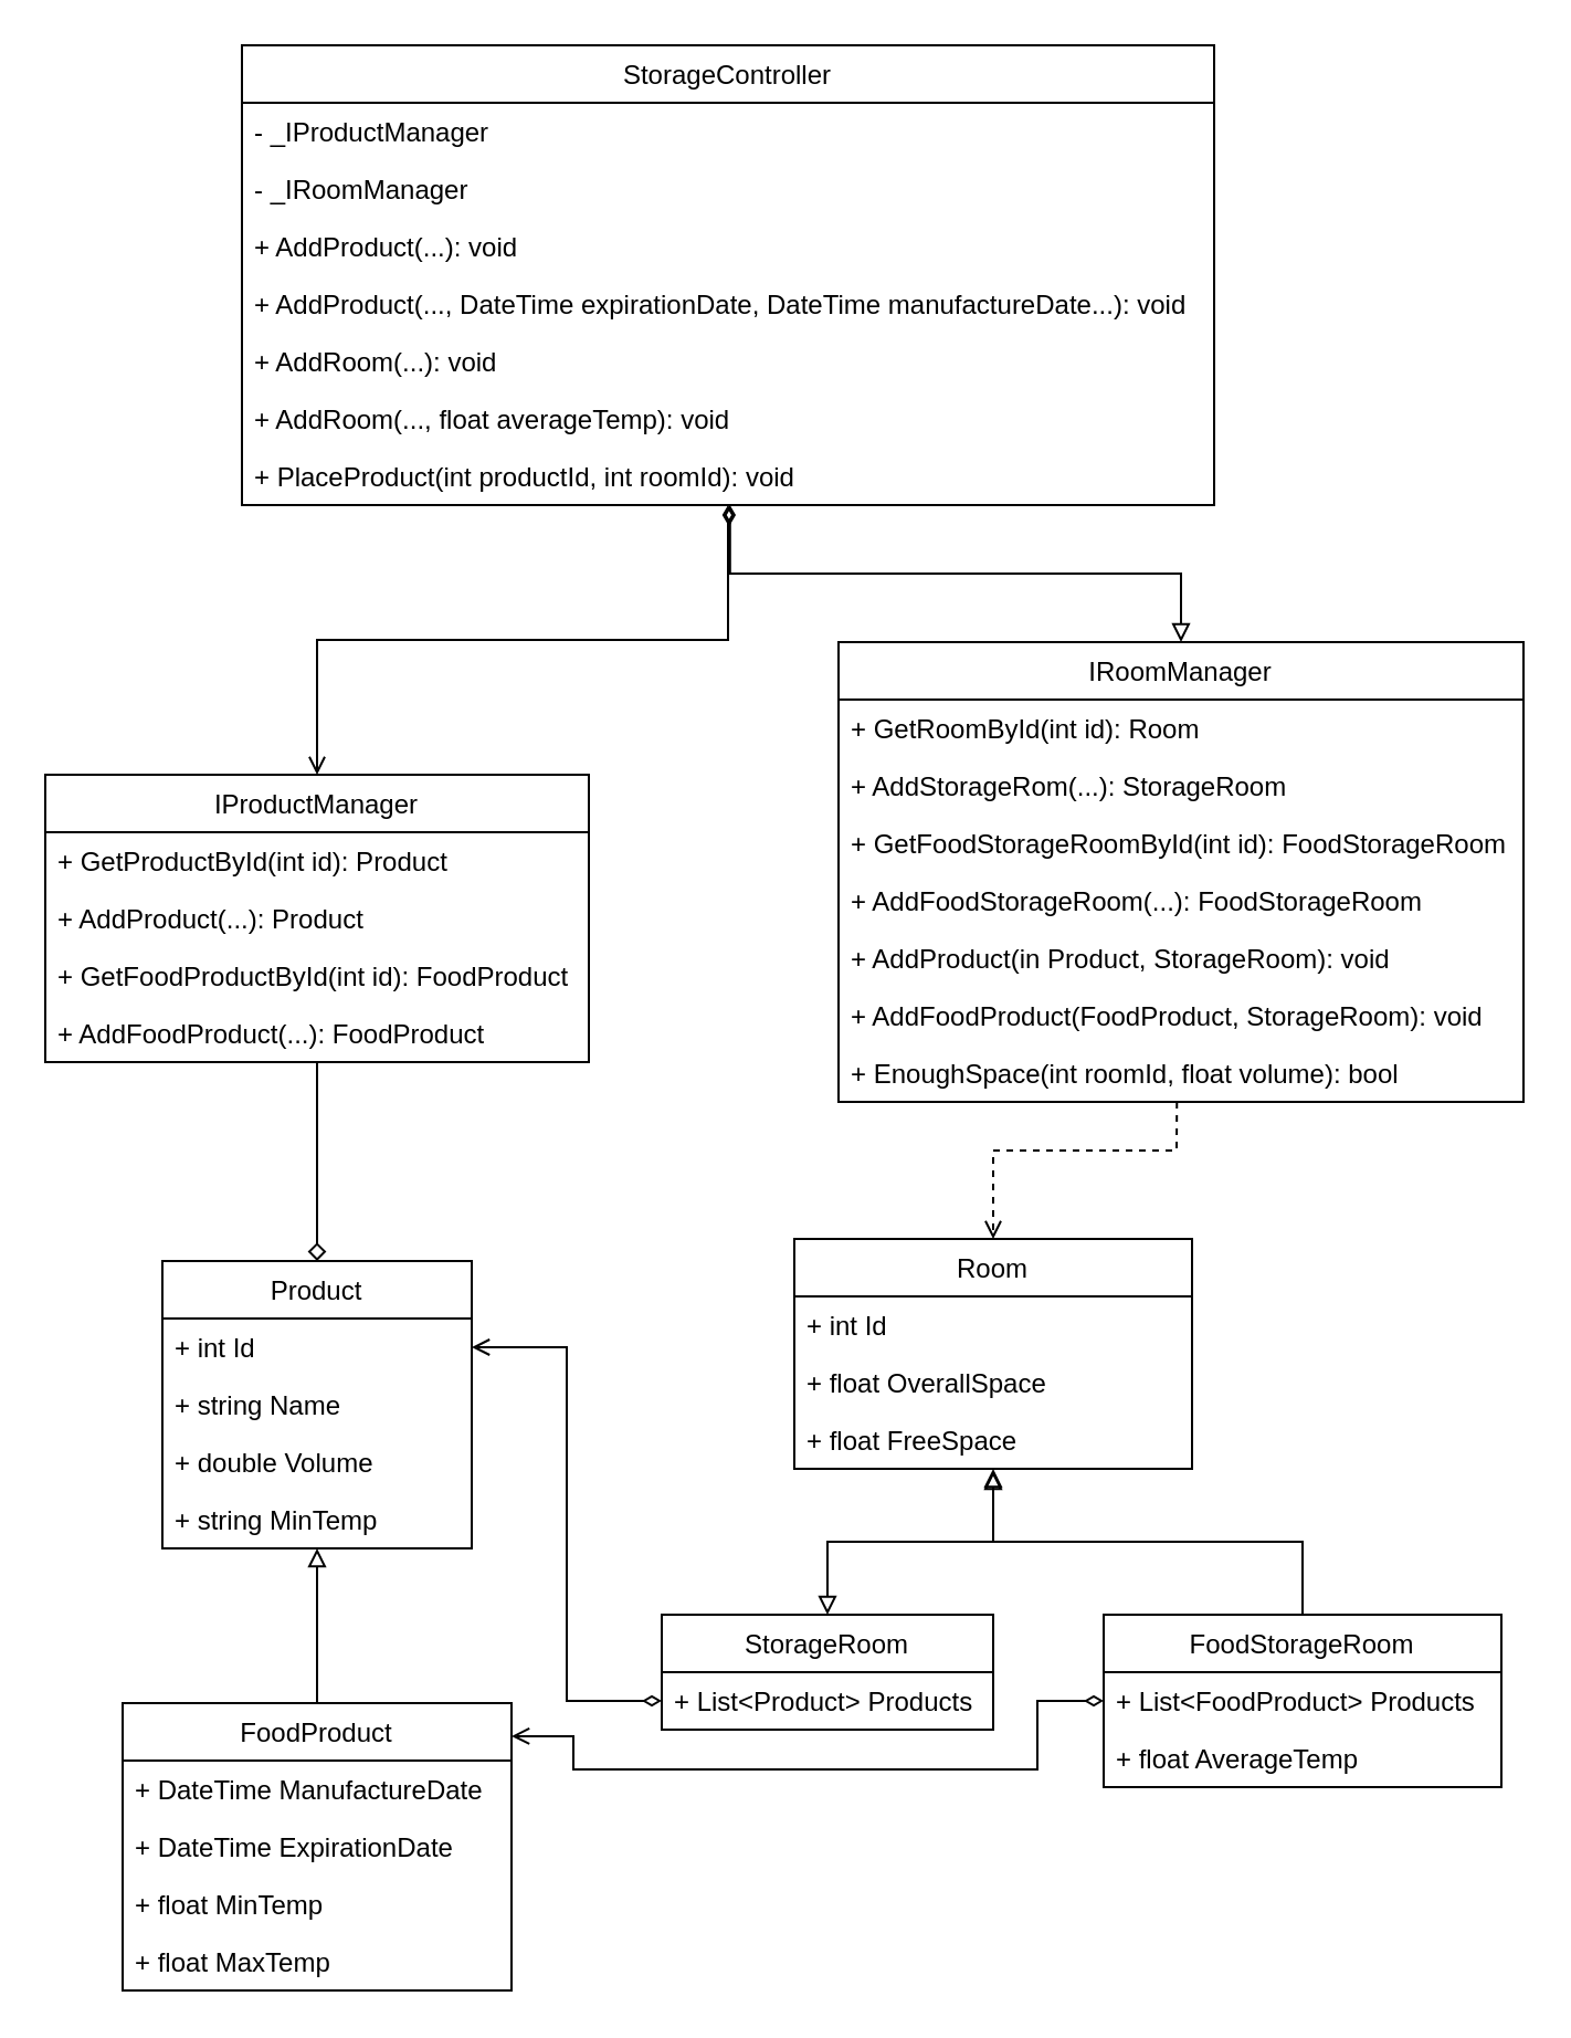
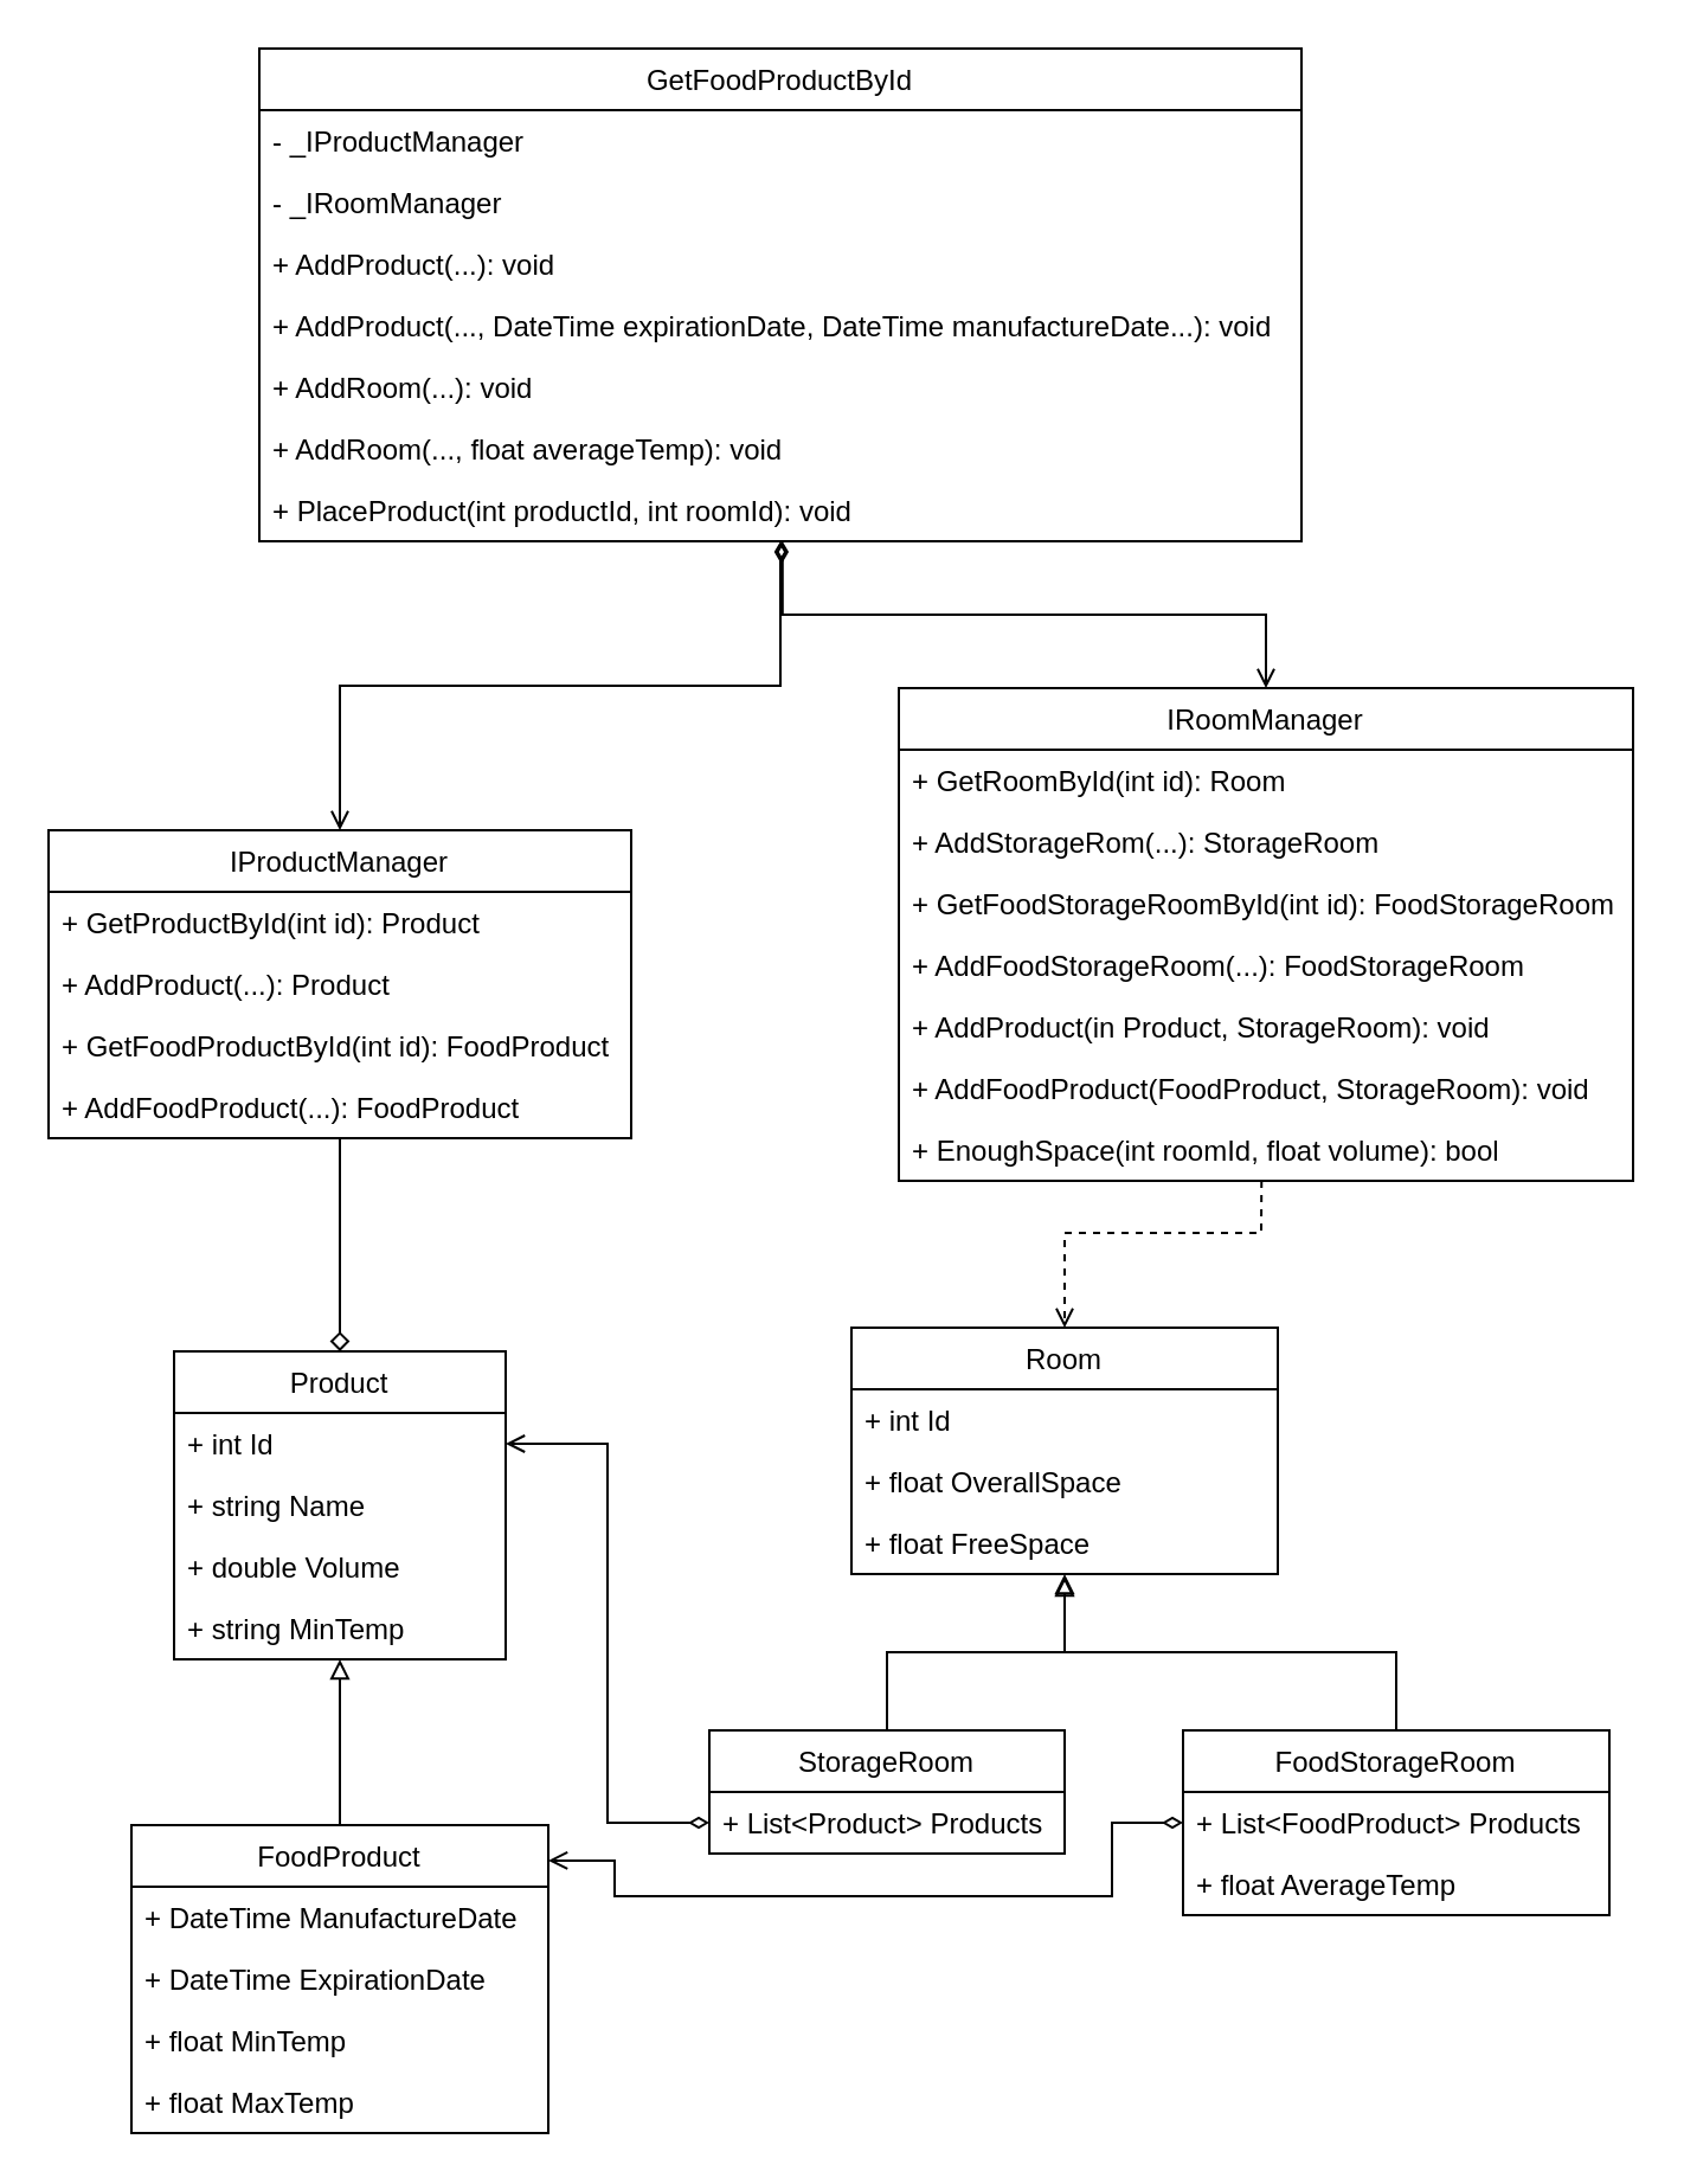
- <mxCell id="42" value="StorageController" style="swimlane;fontStyle=0;childLayout=stackLayout;horizontal=1;startSize=26;fillColor=none;horizontalStack=0;resizeParent=1;resizeParentMax=0;resizeLast=0;collapsible=1;marginBottom=0;" vertex="1" parent="1"><mxGeometry x="109" y="20" width="440" height="208" as="geometry" /></mxCell>
+ <mxCell id="42" value="GetFoodProductById" style="swimlane;fontStyle=0;childLayout=stackLayout;horizontal=1;startSize=26;fillColor=none;horizontalStack=0;resizeParent=1;resizeParentMax=0;resizeLast=0;collapsible=1;marginBottom=0;" vertex="1" parent="1"><mxGeometry x="109" y="20" width="440" height="208" as="geometry" /></mxCell>
- <mxCell id="50" value="" style="edgeStyle=orthogonalEdgeStyle;rounded=0;orthogonalLoop=1;jettySize=auto;html=1;startArrow=diamondThin;startFill=0;endArrow=block;endFill=0;entryX=0.5;entryY=0;entryDx=0;entryDy=0;exitX=0.502;exitY=1;exitDx=0;exitDy=0;exitPerimeter=0;" edge="1" parent="1" source="49" target="26"><mxGeometry relative="1" as="geometry"><mxPoint x="339" y="270" as="sourcePoint" /><mxPoint x="153" y="360" as="targetPoint" /></mxGeometry></mxCell>
+ <mxCell id="50" value="" style="edgeStyle=orthogonalEdgeStyle;rounded=0;orthogonalLoop=1;jettySize=auto;html=1;startArrow=diamondThin;startFill=0;endArrow=open;endFill=0;entryX=0.5;entryY=0;entryDx=0;entryDy=0;exitX=0.502;exitY=1;exitDx=0;exitDy=0;exitPerimeter=0;" edge="1" parent="1" source="49" target="26"><mxGeometry relative="1" as="geometry"><mxPoint x="339" y="270" as="sourcePoint" /><mxPoint x="153" y="360" as="targetPoint" /></mxGeometry></mxCell>
- <mxCell id="8" value="" style="edgeStyle=orthogonalEdgeStyle;rounded=0;orthogonalLoop=1;jettySize=auto;html=1;entryX=0.5;entryY=0;entryDx=0;entryDy=0;startArrow=block;startFill=0;endArrow=block;endFill=0;" edge="1" parent="1" source="9" target="13"><mxGeometry relative="1" as="geometry" /></mxCell>
+ <mxCell id="8" value="" style="edgeStyle=orthogonalEdgeStyle;rounded=0;orthogonalLoop=1;jettySize=auto;html=1;entryX=0.5;entryY=0;entryDx=0;entryDy=0;startArrow=block;startFill=0;endArrow=none;endFill=0;" edge="1" parent="1" source="9" target="13"><mxGeometry relative="1" as="geometry" /></mxCell>
